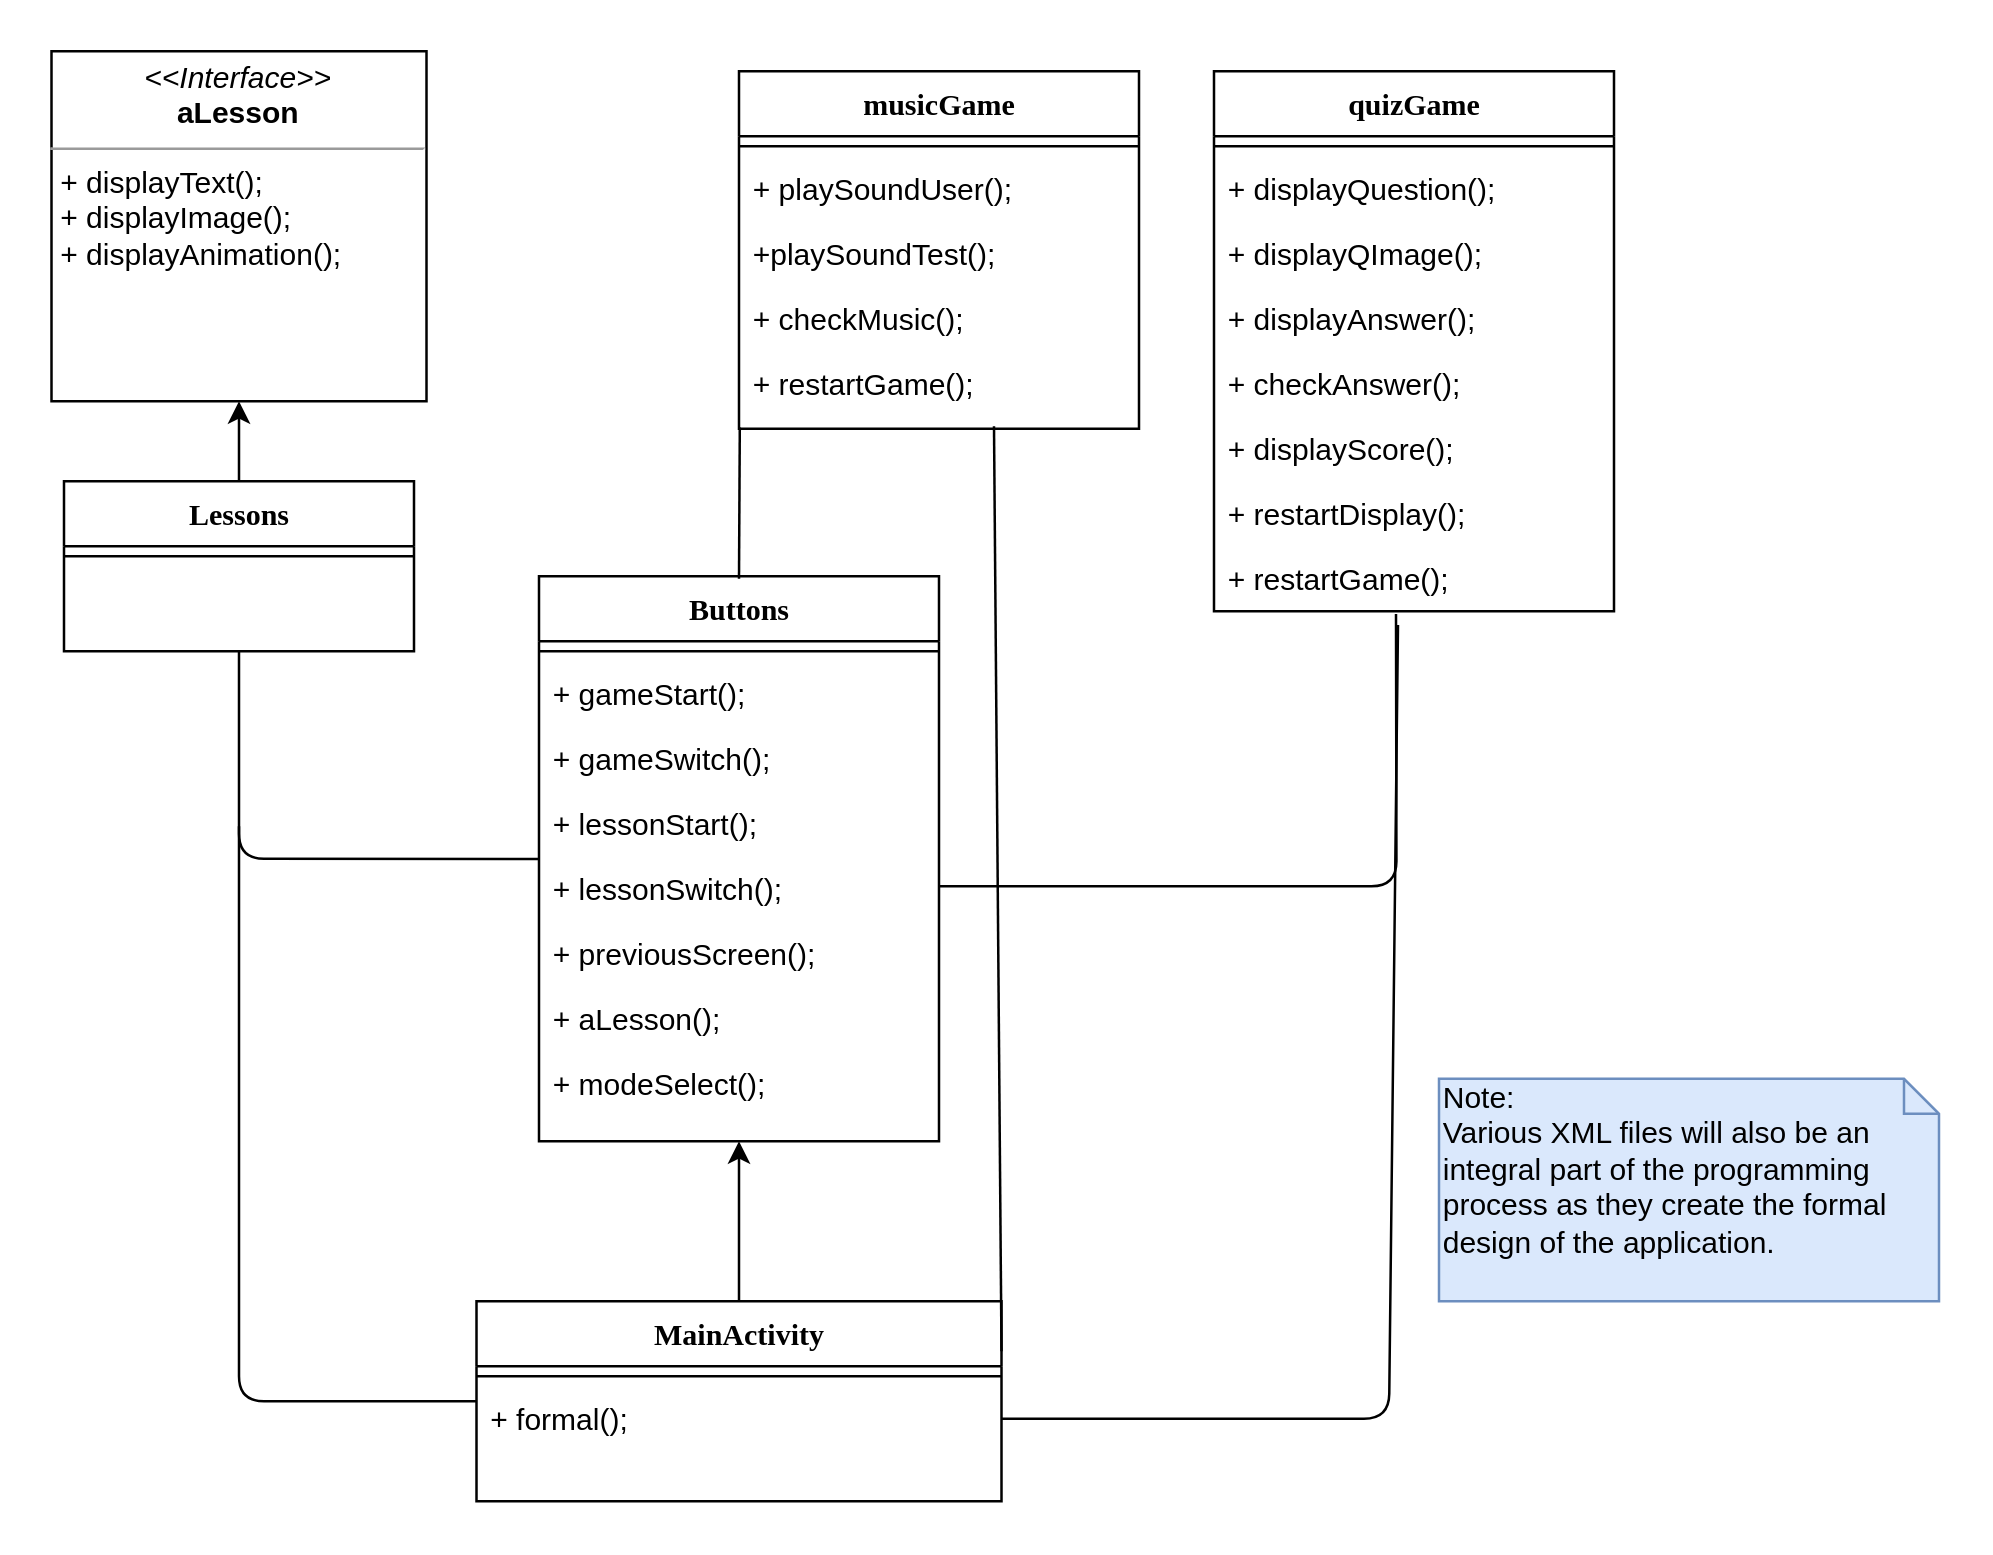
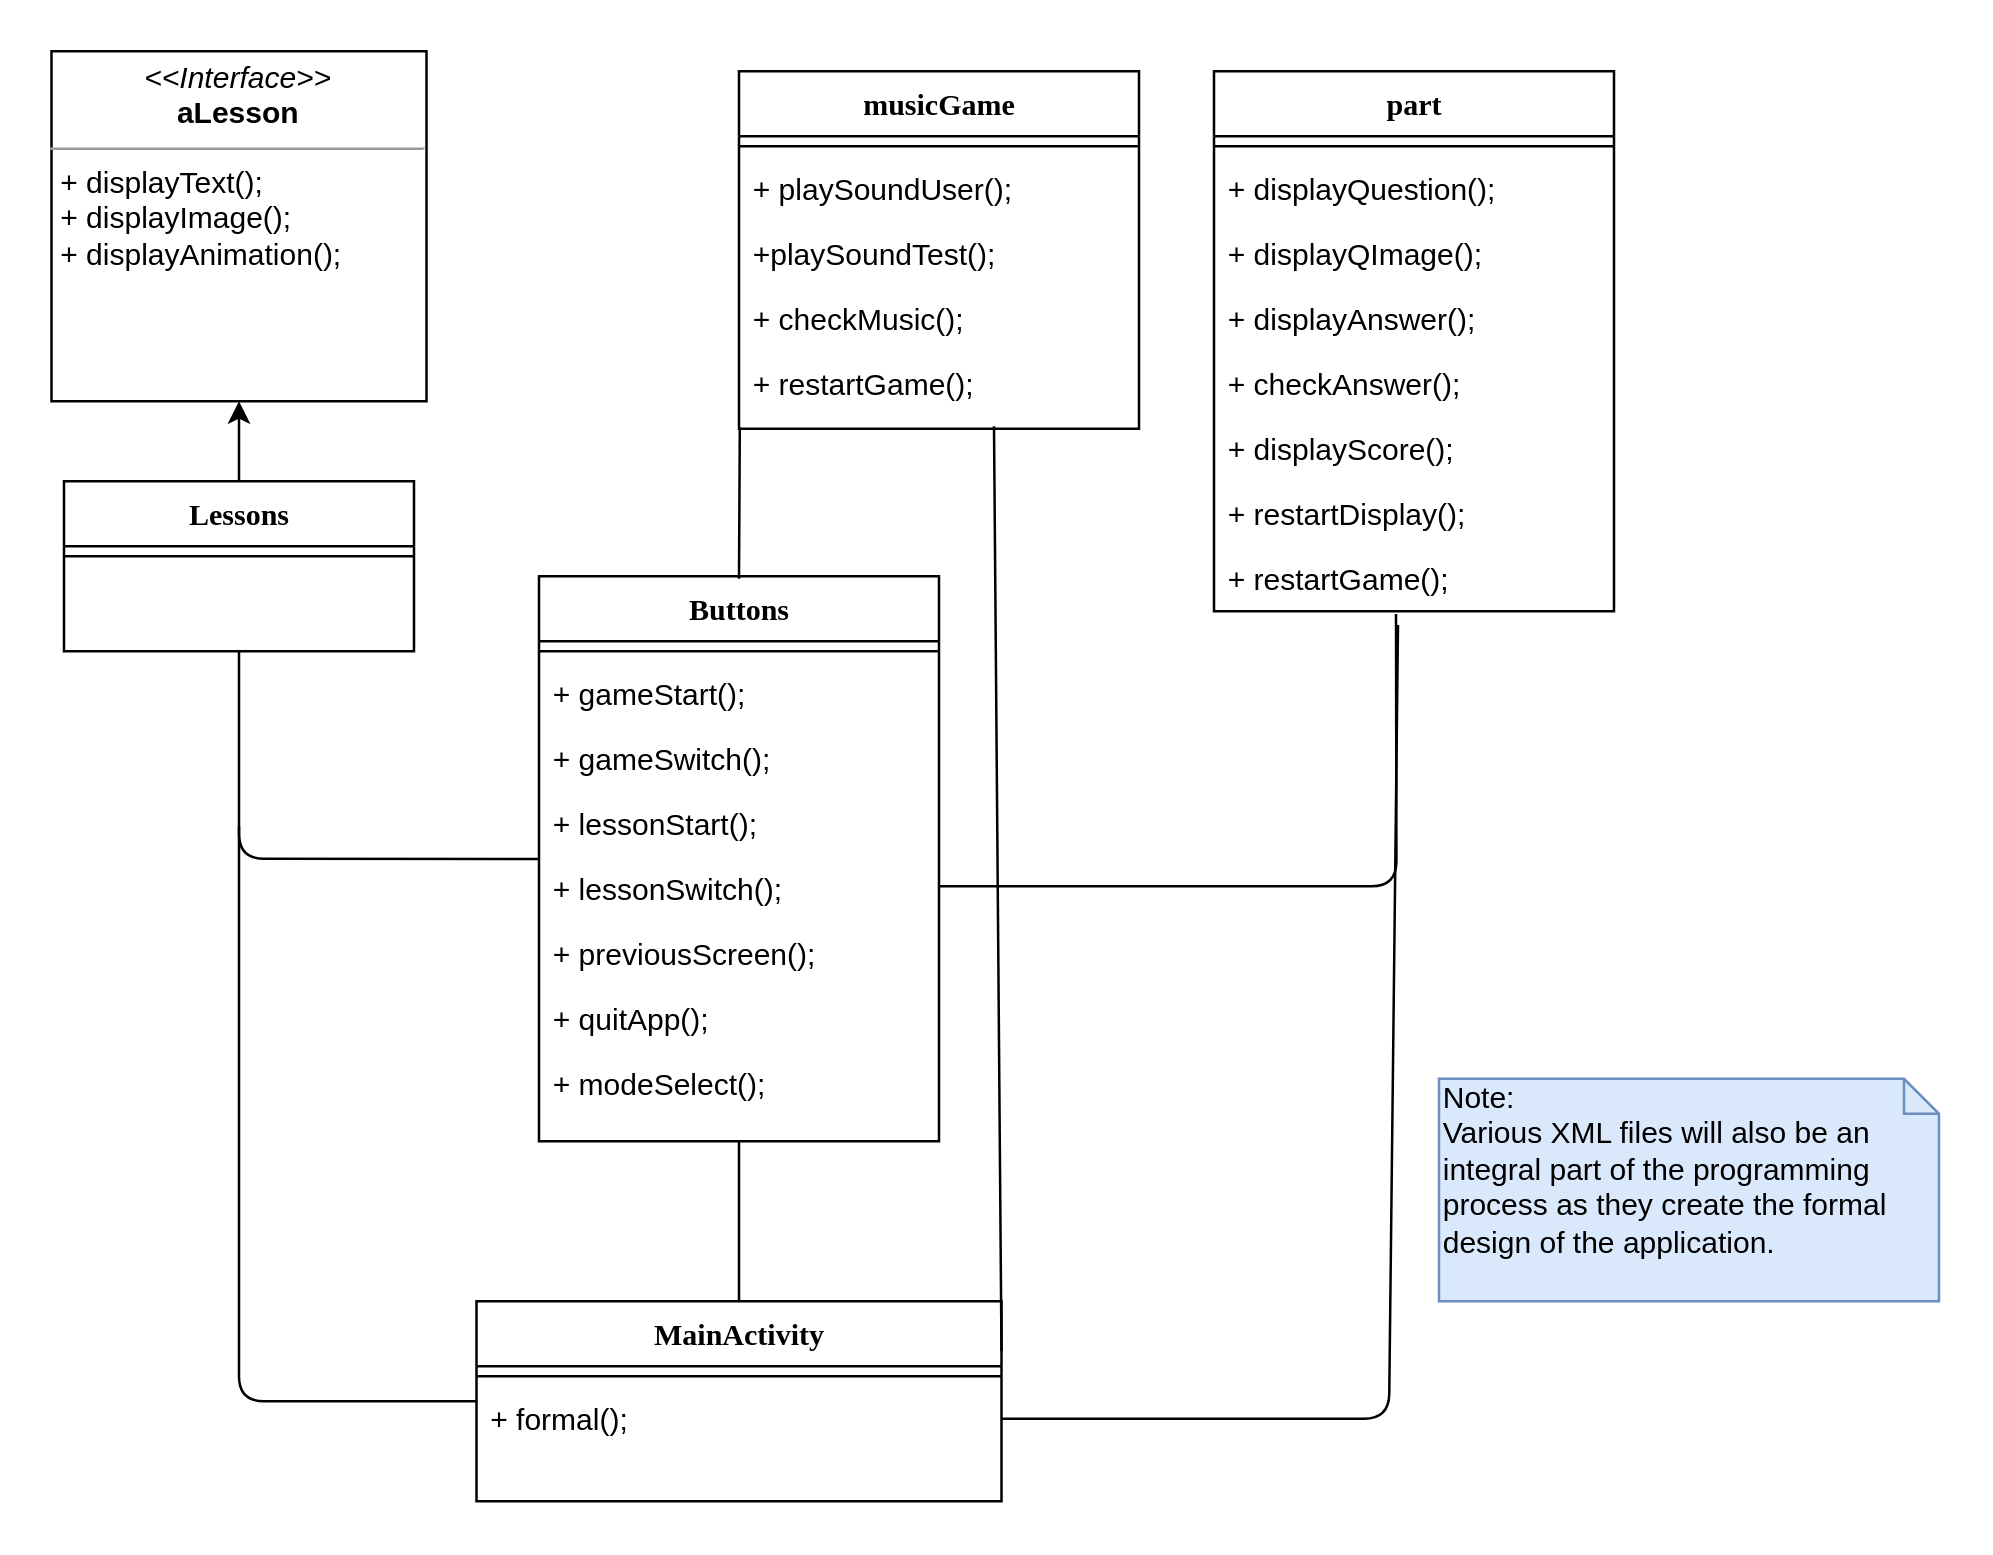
- <mxCell id="15" value="quizGame" style="swimlane;html=1;fontStyle=1;align=center;verticalAlign=top;childLayout=stackLayout;horizontal=1;startSize=26;horizontalStack=0;resizeParent=1;resizeLast=0;collapsible=1;marginBottom=0;swimlaneFillColor=#ffffff;rounded=0;shadow=0;comic=0;labelBackgroundColor=none;strokeColor=#000000;strokeWidth=1;fillColor=none;fontFamily=Verdana;fontSize=12;fontColor=#000000;" parent="1" vertex="1"><mxGeometry x="485" y="28" width="160" height="216" as="geometry" /></mxCell>
+ <mxCell id="15" value="part" style="swimlane;html=1;fontStyle=1;align=center;verticalAlign=top;childLayout=stackLayout;horizontal=1;startSize=26;horizontalStack=0;resizeParent=1;resizeLast=0;collapsible=1;marginBottom=0;swimlaneFillColor=#ffffff;rounded=0;shadow=0;comic=0;labelBackgroundColor=none;strokeColor=#000000;strokeWidth=1;fillColor=none;fontFamily=Verdana;fontSize=12;fontColor=#000000;" parent="1" vertex="1"><mxGeometry x="485" y="28" width="160" height="216" as="geometry" /></mxCell>
- <mxCell id="13" value="+ aLesson();" style="text;html=1;strokeColor=none;fillColor=none;align=left;verticalAlign=top;spacingLeft=4;spacingRight=4;whiteSpace=wrap;overflow=hidden;rotatable=0;points=[[0,0.5],[1,0.5]];portConstraint=eastwest;" vertex="1" parent="5"><mxGeometry y="164" width="160" height="26" as="geometry" /></mxCell>
+ <mxCell id="13" value="+ quitApp();" style="text;html=1;strokeColor=none;fillColor=none;align=left;verticalAlign=top;spacingLeft=4;spacingRight=4;whiteSpace=wrap;overflow=hidden;rotatable=0;points=[[0,0.5],[1,0.5]];portConstraint=eastwest;" vertex="1" parent="5"><mxGeometry y="164" width="160" height="26" as="geometry" /></mxCell>
- <mxCell id="38" value="" style="endArrow=classic;html=1;exitX=0.5;exitY=0;exitDx=0;exitDy=0;entryX=0.5;entryY=1;entryDx=0;entryDy=0;" edge="1" parent="1" source="31" target="5"><mxGeometry width="50" height="50" relative="1" as="geometry"><mxPoint x="305" y="500" as="sourcePoint" /><mxPoint x="265" y="480" as="targetPoint" /></mxGeometry></mxCell>
+ <mxCell id="38" value="" style="endArrow=none;html=1;exitX=0.5;exitY=0;exitDx=0;exitDy=0;entryX=0.5;entryY=1;entryDx=0;entryDy=0;" edge="1" parent="1" source="31" target="5"><mxGeometry width="50" height="50" relative="1" as="geometry"><mxPoint x="305" y="500" as="sourcePoint" /><mxPoint x="265" y="480" as="targetPoint" /></mxGeometry></mxCell>
